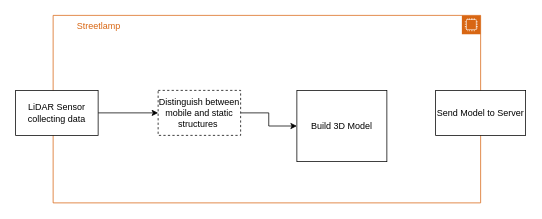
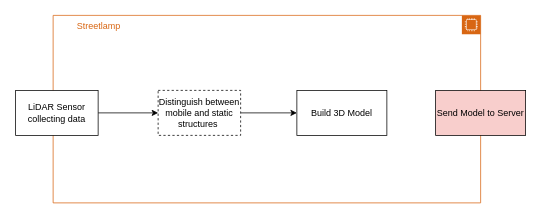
- <mxCell id="8" value="Send Model to Server" style="whiteSpace=wrap;html=1;rounded=0;" vertex="1" parent="1"><mxGeometry x="580" y="120" width="120" height="60" as="geometry" /></mxCell>
+ <mxCell id="8" value="Send Model to Server" style="whiteSpace=wrap;html=1;rounded=0;fillColor=#f8cecc;" vertex="1" parent="1"><mxGeometry x="580" y="120" width="120" height="60" as="geometry" /></mxCell>
- <mxCell id="7" value="Build 3D Model" style="whiteSpace=wrap;html=1;rounded=0;" vertex="1" parent="1"><mxGeometry x="395" y="120" width="120" height="95" as="geometry" /></mxCell>
+ <mxCell id="7" value="Build 3D Model" style="whiteSpace=wrap;html=1;rounded=0;" vertex="1" parent="1"><mxGeometry x="395" y="120" width="120" height="60" as="geometry" /></mxCell>
